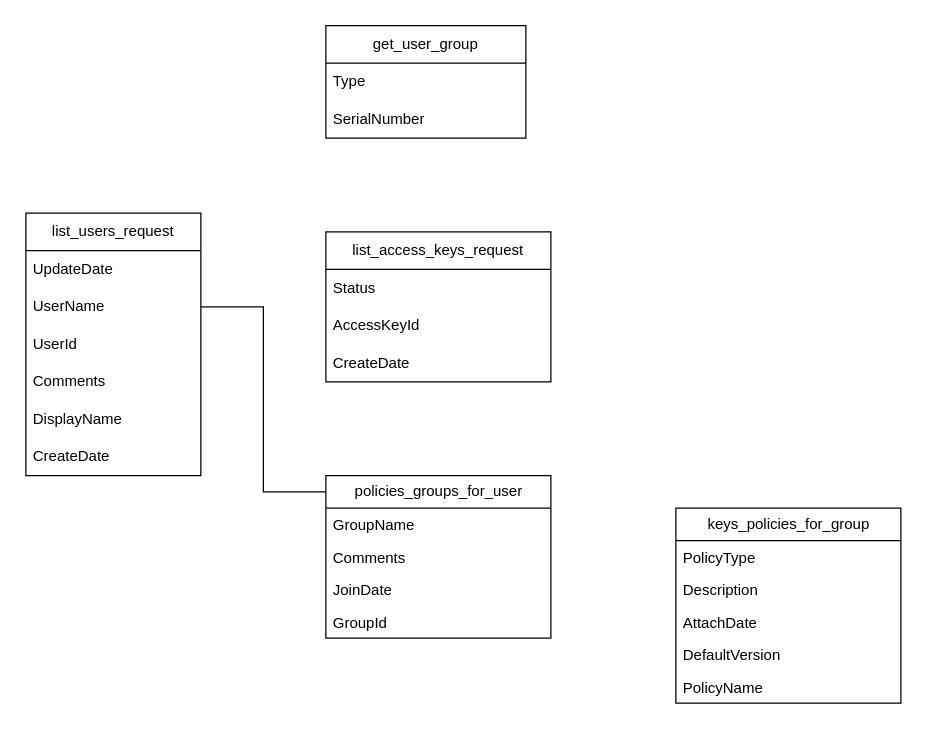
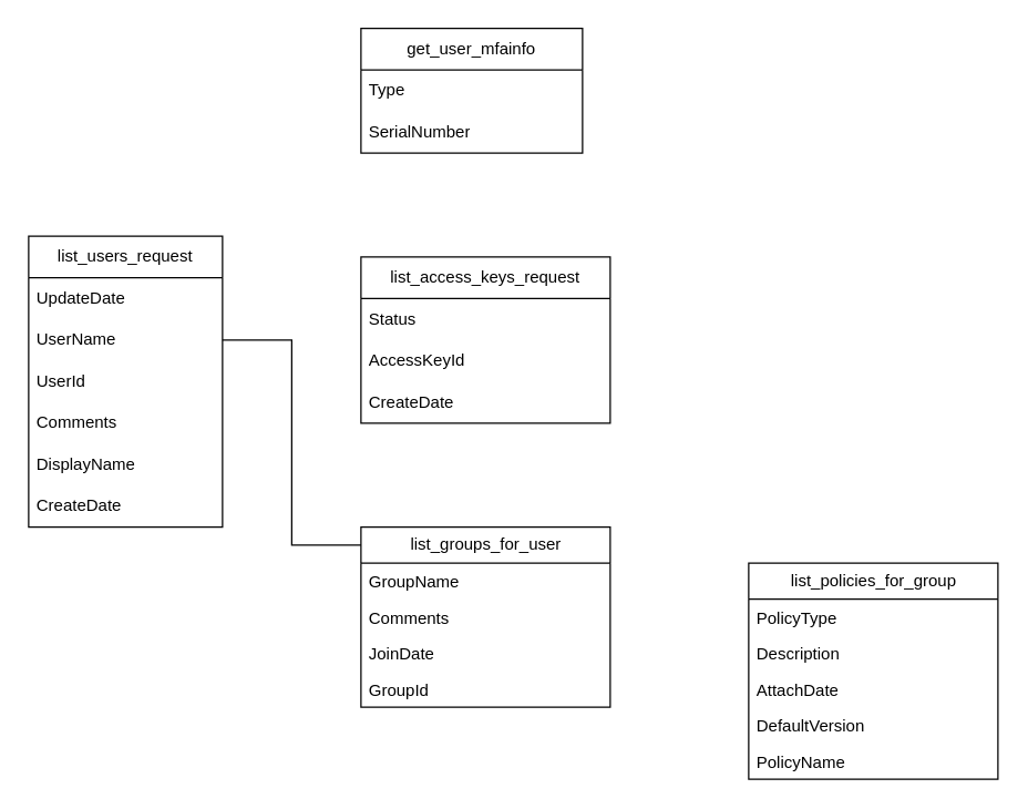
- <mxCell id="9" value="get_user_group" style="swimlane;fontStyle=0;childLayout=stackLayout;horizontal=1;startSize=30;horizontalStack=0;resizeParent=1;resizeParentMax=0;resizeLast=0;collapsible=1;marginBottom=0;whiteSpace=wrap;html=1;" vertex="1" parent="1"><mxGeometry x="260" y="20" width="160" height="90" as="geometry" /></mxCell>
+ <mxCell id="9" value="get_user_mfainfo" style="swimlane;fontStyle=0;childLayout=stackLayout;horizontal=1;startSize=30;horizontalStack=0;resizeParent=1;resizeParentMax=0;resizeLast=0;collapsible=1;marginBottom=0;whiteSpace=wrap;html=1;" vertex="1" parent="1"><mxGeometry x="260" y="20" width="160" height="90" as="geometry" /></mxCell>
- <mxCell id="22" value="policies_groups_for_user" style="swimlane;fontStyle=0;childLayout=stackLayout;horizontal=1;startSize=26;fillColor=none;horizontalStack=0;resizeParent=1;resizeParentMax=0;resizeLast=0;collapsible=1;marginBottom=0;html=1;" vertex="1" parent="1"><mxGeometry x="260" y="380" width="180" height="130" as="geometry" /></mxCell>
+ <mxCell id="22" value="list_groups_for_user" style="swimlane;fontStyle=0;childLayout=stackLayout;horizontal=1;startSize=26;fillColor=none;horizontalStack=0;resizeParent=1;resizeParentMax=0;resizeLast=0;collapsible=1;marginBottom=0;html=1;" vertex="1" parent="1"><mxGeometry x="260" y="380" width="180" height="130" as="geometry" /></mxCell>
- <mxCell id="16" value="keys_policies_for_group" style="swimlane;fontStyle=0;childLayout=stackLayout;horizontal=1;startSize=26;fillColor=none;horizontalStack=0;resizeParent=1;resizeParentMax=0;resizeLast=0;collapsible=1;marginBottom=0;html=1;" vertex="1" parent="1"><mxGeometry x="540" y="406" width="180" height="156" as="geometry" /></mxCell>
+ <mxCell id="16" value="list_policies_for_group" style="swimlane;fontStyle=0;childLayout=stackLayout;horizontal=1;startSize=26;fillColor=none;horizontalStack=0;resizeParent=1;resizeParentMax=0;resizeLast=0;collapsible=1;marginBottom=0;html=1;" vertex="1" parent="1"><mxGeometry x="540" y="406" width="180" height="156" as="geometry" /></mxCell>
